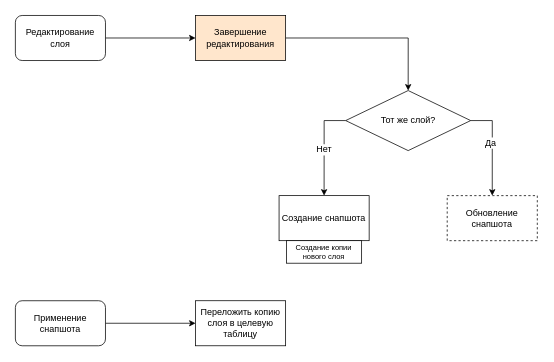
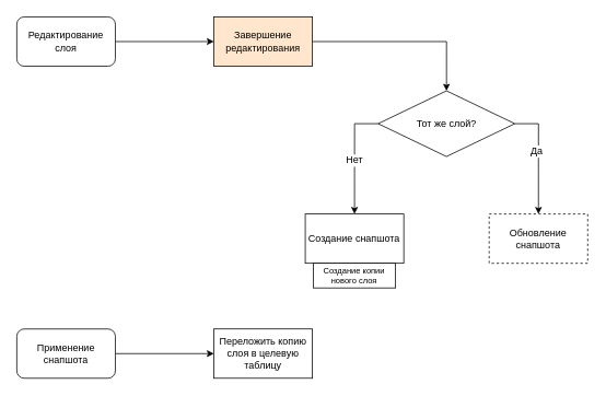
- <mxCell id="12" value="Тот же слой?" style="rhombus;whiteSpace=wrap;html=1;fontSize=12;" vertex="1" parent="1"><mxGeometry x="460" y="120" width="166.5" height="80" as="geometry" /></mxCell>
+ <mxCell id="12" value="Тот же слой?" style="rhombus;whiteSpace=wrap;html=1;fontSize=12;" vertex="1" parent="1"><mxGeometry x="460" y="110" width="166.5" height="80" as="geometry" /></mxCell>
